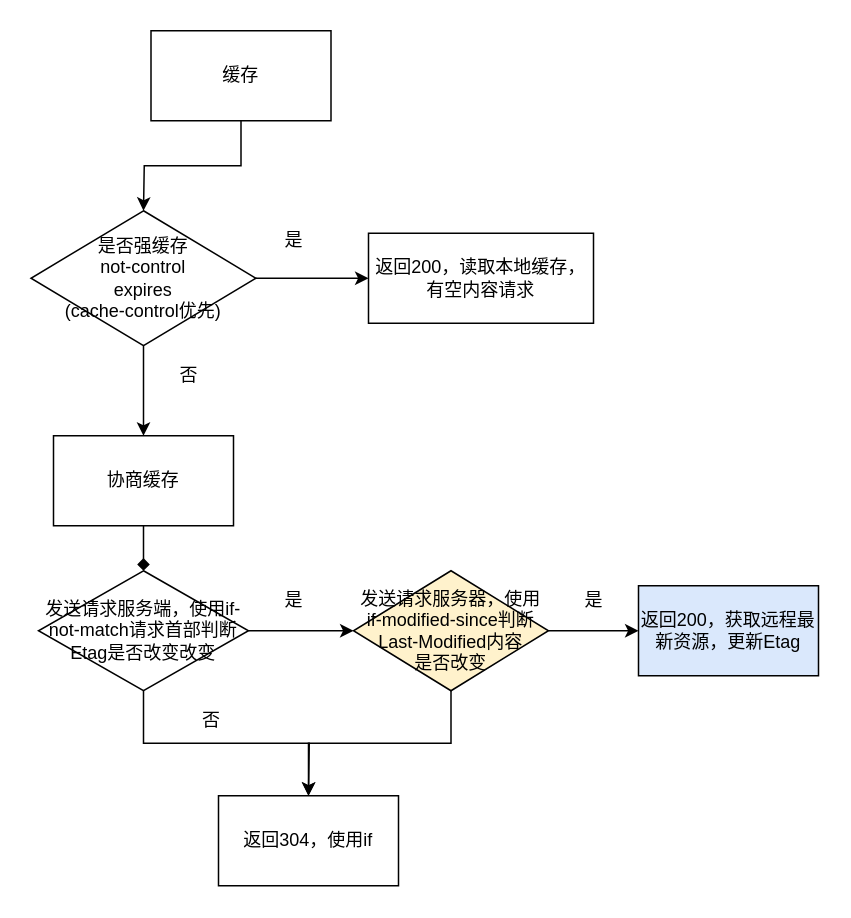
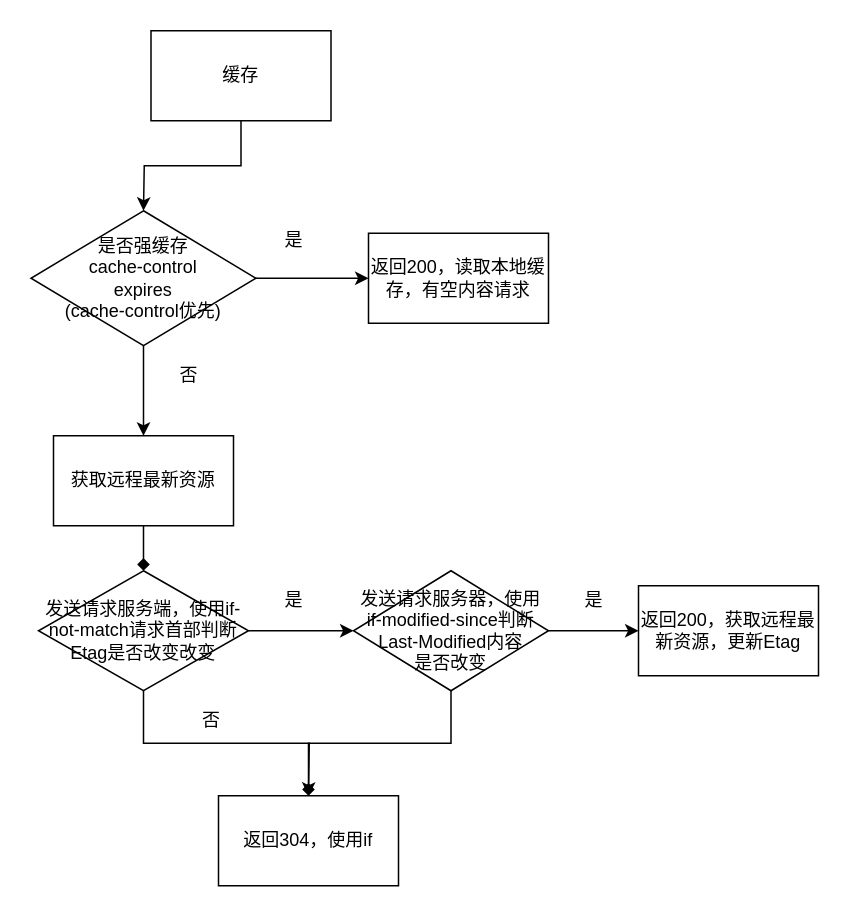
- <mxCell id="6" value="是否强缓存&lt;br&gt;not-control&lt;br&gt;expires&lt;br&gt;(cache-control优先)" style="rhombus;whiteSpace=wrap;html=1;" vertex="1" parent="1"><mxGeometry x="20" y="140" width="150" height="90" as="geometry" /></mxCell>
+ <mxCell id="6" value="是否强缓存&lt;br&gt;cache-control&lt;br&gt;expires&lt;br&gt;(cache-control优先)" style="rhombus;whiteSpace=wrap;html=1;" vertex="1" parent="1"><mxGeometry x="20" y="140" width="150" height="90" as="geometry" /></mxCell>
- <mxCell id="7" value="返回200，读取本地缓存，有空内容请求" style="rounded=0;whiteSpace=wrap;html=1;" vertex="1" parent="1"><mxGeometry x="245" y="155" width="150" height="60" as="geometry" /></mxCell>
+ <mxCell id="7" value="返回200，读取本地缓存，有空内容请求" style="rounded=0;whiteSpace=wrap;html=1;" vertex="1" parent="1"><mxGeometry x="245" y="155" width="120" height="60" as="geometry" /></mxCell>
- <mxCell id="10" value="协商缓存" style="rounded=0;whiteSpace=wrap;html=1;" vertex="1" parent="1"><mxGeometry x="35" y="290" width="120" height="60" as="geometry" /></mxCell>
+ <mxCell id="10" value="获取远程最新资源" style="rounded=0;whiteSpace=wrap;html=1;" vertex="1" parent="1"><mxGeometry x="35" y="290" width="120" height="60" as="geometry" /></mxCell>
- <mxCell id="18" value="发送请求服务器，使用if-modified-since判断Last-Modified内容&lt;br&gt;是否改变" style="rhombus;whiteSpace=wrap;html=1;fillColor=#fff2cc;" vertex="1" parent="1"><mxGeometry x="235" y="380" width="130" height="80" as="geometry" /></mxCell>
+ <mxCell id="18" value="发送请求服务器，使用if-modified-since判断Last-Modified内容&lt;br&gt;是否改变" style="rhombus;whiteSpace=wrap;html=1;" vertex="1" parent="1"><mxGeometry x="235" y="380" width="130" height="80" as="geometry" /></mxCell>
- <mxCell id="22" value="返回200，获取远程最新资源，更新Etag" style="rounded=0;whiteSpace=wrap;html=1;fillColor=#dae8fc;" vertex="1" parent="1"><mxGeometry x="425" y="390" width="120" height="60" as="geometry" /></mxCell>
+ <mxCell id="22" value="返回200，获取远程最新资源，更新Etag" style="rounded=0;whiteSpace=wrap;html=1;" vertex="1" parent="1"><mxGeometry x="425" y="390" width="120" height="60" as="geometry" /></mxCell>
- <mxCell id="17" value="" style="edgeStyle=orthogonalEdgeStyle;rounded=0;orthogonalLoop=1;jettySize=auto;html=1;" edge="1" parent="1" source="18" target="20"><mxGeometry relative="1" as="geometry" /></mxCell>
+ <mxCell id="17" value="" style="edgeStyle=orthogonalEdgeStyle;rounded=0;orthogonalLoop=1;jettySize=auto;html=1;endArrow=diamond;" edge="1" parent="1" source="18" target="20"><mxGeometry relative="1" as="geometry" /></mxCell>
